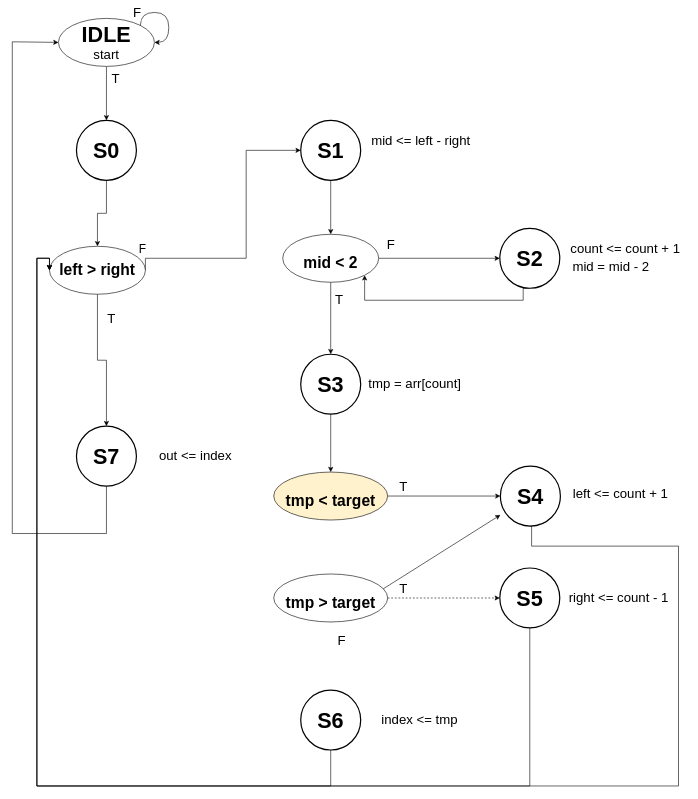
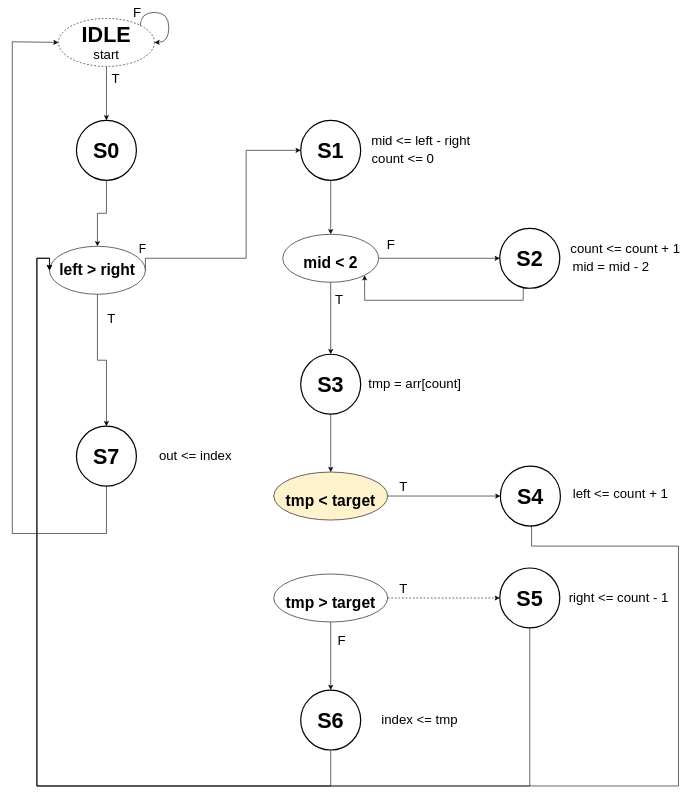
- <mxCell id="44" value="&lt;div&gt;&lt;font style=&quot;font-size: 36px&quot;&gt;&lt;b&gt;&lt;font style=&quot;font-size: 36px&quot;&gt;IDLE&lt;/font&gt;&lt;/b&gt;&lt;br&gt;&lt;/font&gt;&lt;/div&gt;&lt;div style=&quot;font-size: 22px&quot;&gt;start&lt;br&gt;&lt;font style=&quot;font-size: 36px&quot;&gt;&lt;/font&gt;&lt;/div&gt;" style="ellipse;whiteSpace=wrap;html=1;" parent="1" vertex="1"><mxGeometry x="97" y="30" width="160" height="80" as="geometry" /></mxCell>
+ <mxCell id="44" value="&lt;div&gt;&lt;font style=&quot;font-size: 36px&quot;&gt;&lt;b&gt;&lt;font style=&quot;font-size: 36px&quot;&gt;IDLE&lt;/font&gt;&lt;/b&gt;&lt;br&gt;&lt;/font&gt;&lt;/div&gt;&lt;div style=&quot;font-size: 22px&quot;&gt;start&lt;br&gt;&lt;font style=&quot;font-size: 36px&quot;&gt;&lt;/font&gt;&lt;/div&gt;" style="ellipse;whiteSpace=wrap;html=1;dashed=1;" parent="1" vertex="1"><mxGeometry x="97" y="30" width="160" height="80" as="geometry" /></mxCell>
+ <mxCell id="52" value="&lt;font style=&quot;font-size: 22px&quot;&gt;count &amp;lt;= 0&lt;/font&gt;" style="text;html=1;align=center;verticalAlign=middle;resizable=0;points=[];;autosize=1;" vertex="1" parent="48"><mxGeometry x="110" y="55" width="120" height="20" as="geometry" /></mxCell>
- <mxCell id="23" style="edgeStyle=none;rounded=0;orthogonalLoop=1;jettySize=auto;html=1;exitX=0.5;exitY=1;exitDx=0;exitDy=0;" parent="1" source="24" target="37" edge="1"><mxGeometry relative="1" as="geometry" /></mxCell>
+ <mxCell id="23" style="edgeStyle=none;rounded=0;orthogonalLoop=1;jettySize=auto;html=1;exitX=0.5;exitY=1;exitDx=0;exitDy=0;entryX=0.5;entryY=0;entryDx=0;entryDy=0;entryPerimeter=0;" parent="1" source="24" target="28" edge="1"><mxGeometry relative="1" as="geometry" /></mxCell>
